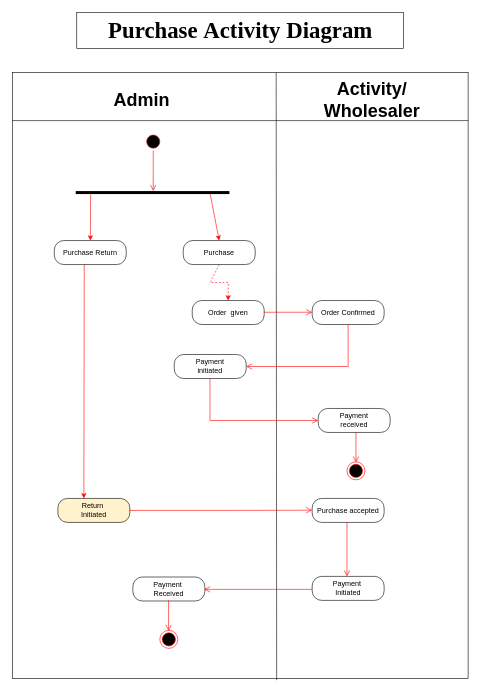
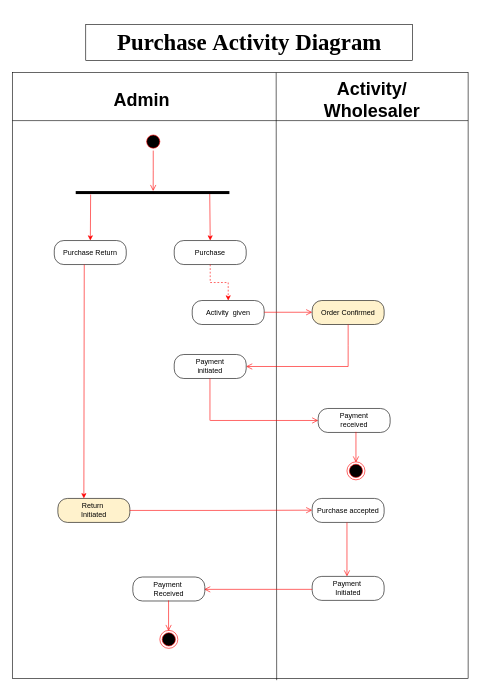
- <mxCell id="29" value="&lt;b style=&quot;font-size: 38px;&quot;&gt;&lt;font face=&quot;Comic Sans MS&quot;&gt;Purchase&amp;nbsp;&lt;span style=&quot;border-color: var(--border-color); font-size: 38px;&quot;&gt;Activity Diagram&lt;/span&gt;&lt;/font&gt;&lt;/b&gt;" style="rounded=0;whiteSpace=wrap;html=1;" parent="1" vertex="1"><mxGeometry x="127.5" y="20" width="545" height="60" as="geometry" /></mxCell>
+ <mxCell id="29" value="&lt;b style=&quot;font-size: 38px;&quot;&gt;&lt;font face=&quot;Comic Sans MS&quot;&gt;Purchase&amp;nbsp;&lt;span style=&quot;border-color: var(--border-color); font-size: 38px;&quot;&gt;Activity Diagram&lt;/span&gt;&lt;/font&gt;&lt;/b&gt;" style="rounded=0;whiteSpace=wrap;html=1;" parent="1" vertex="1"><mxGeometry x="142.5" y="40" width="545" height="60" as="geometry" /></mxCell>
- <mxCell id="31" value="Purchase" style="rounded=1;whiteSpace=wrap;html=1;arcSize=40;" parent="1" vertex="1"><mxGeometry x="305" y="400" width="120" height="40" as="geometry" /></mxCell>
+ <mxCell id="31" value="Purchase" style="rounded=1;whiteSpace=wrap;html=1;arcSize=40;" parent="1" vertex="1"><mxGeometry x="290" y="400" width="120" height="40" as="geometry" /></mxCell>
- <mxCell id="9" value="Order&amp;nbsp; given" style="rounded=1;whiteSpace=wrap;html=1;arcSize=40;" parent="1" vertex="1"><mxGeometry x="320" y="500" width="120" height="40" as="geometry" /></mxCell>
+ <mxCell id="9" value="Activity&amp;nbsp; given" style="rounded=1;whiteSpace=wrap;html=1;arcSize=40;" parent="1" vertex="1"><mxGeometry x="320" y="500" width="120" height="40" as="geometry" /></mxCell>
- <mxCell id="11" value="Order Confirmed" style="rounded=1;whiteSpace=wrap;html=1;arcSize=40;" parent="1" vertex="1"><mxGeometry x="520" y="500" width="120" height="40" as="geometry" /></mxCell>
+ <mxCell id="11" value="Order Confirmed" style="rounded=1;whiteSpace=wrap;html=1;arcSize=40;fillColor=#fff2cc;" parent="1" vertex="1"><mxGeometry x="520" y="500" width="120" height="40" as="geometry" /></mxCell>
